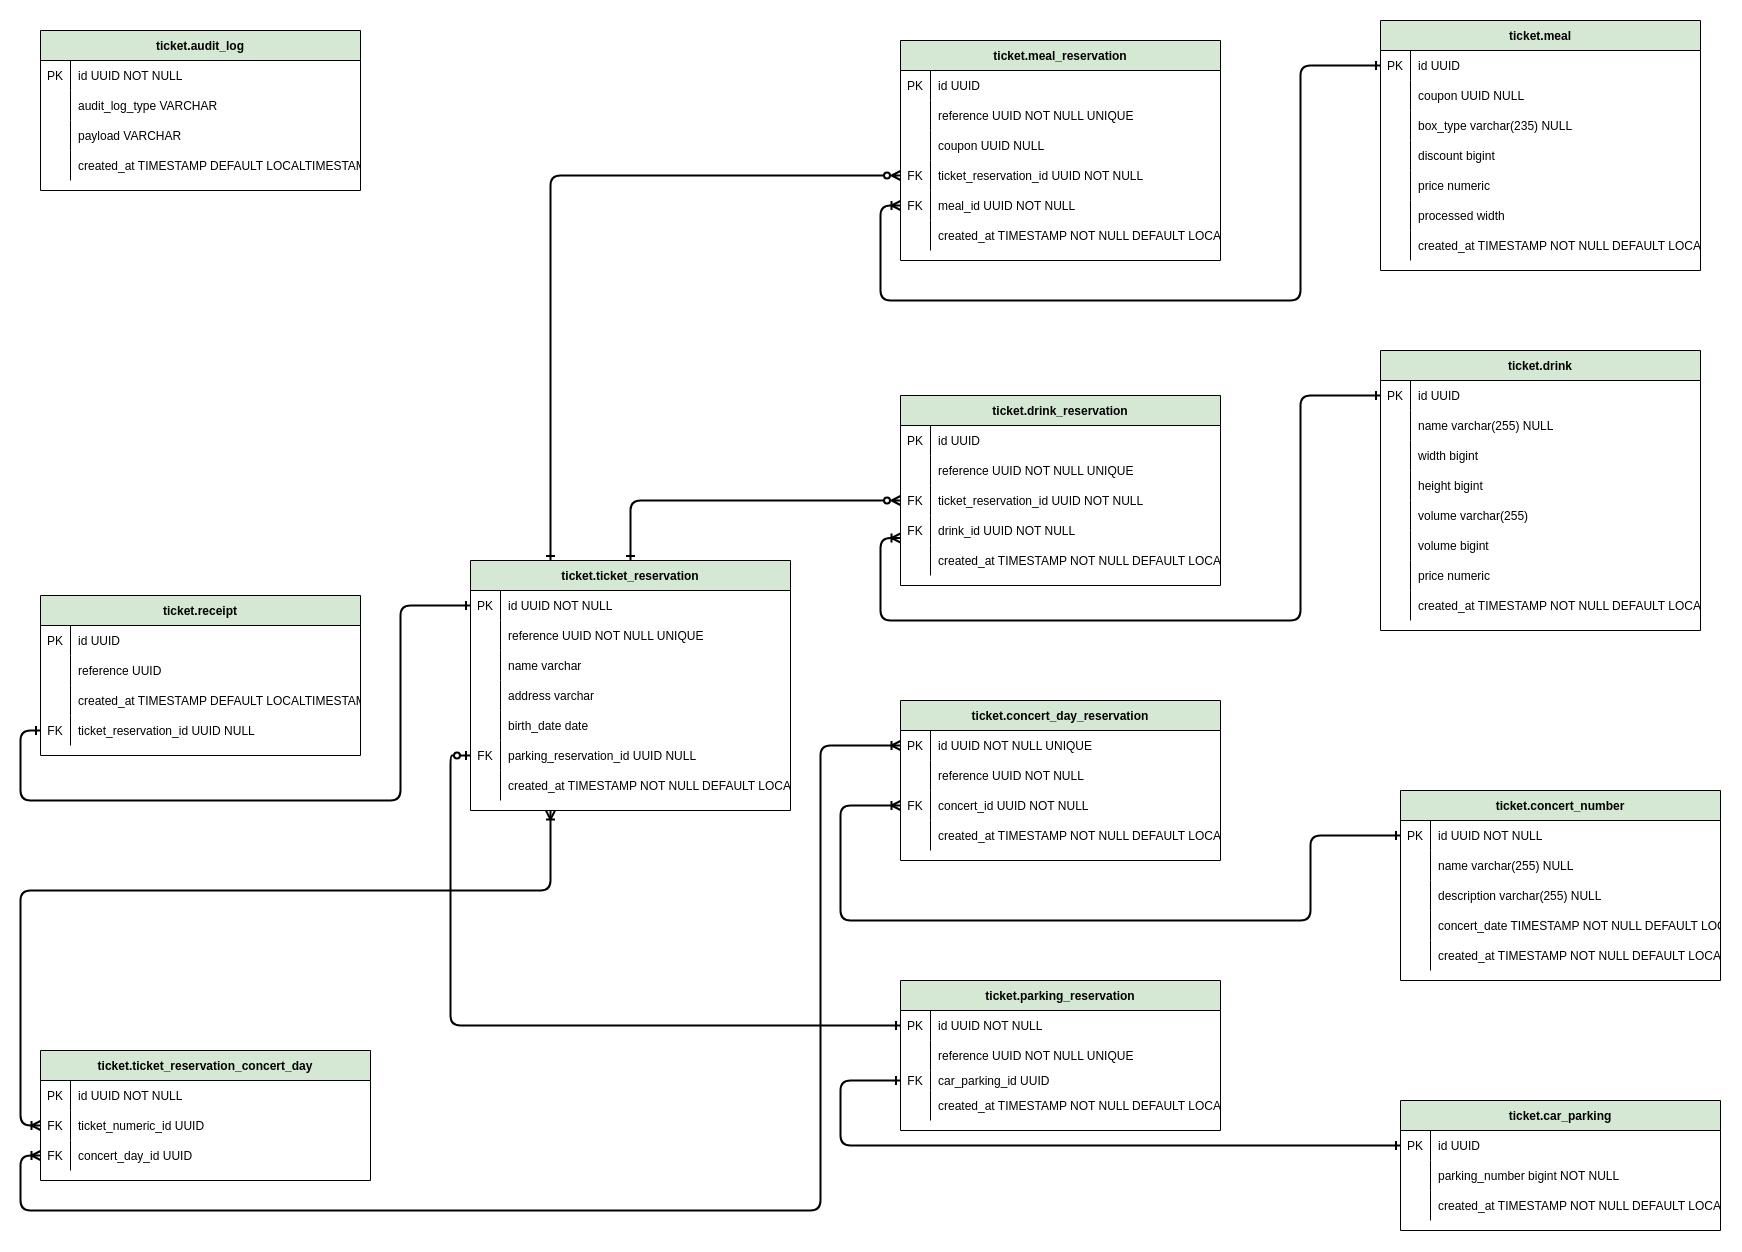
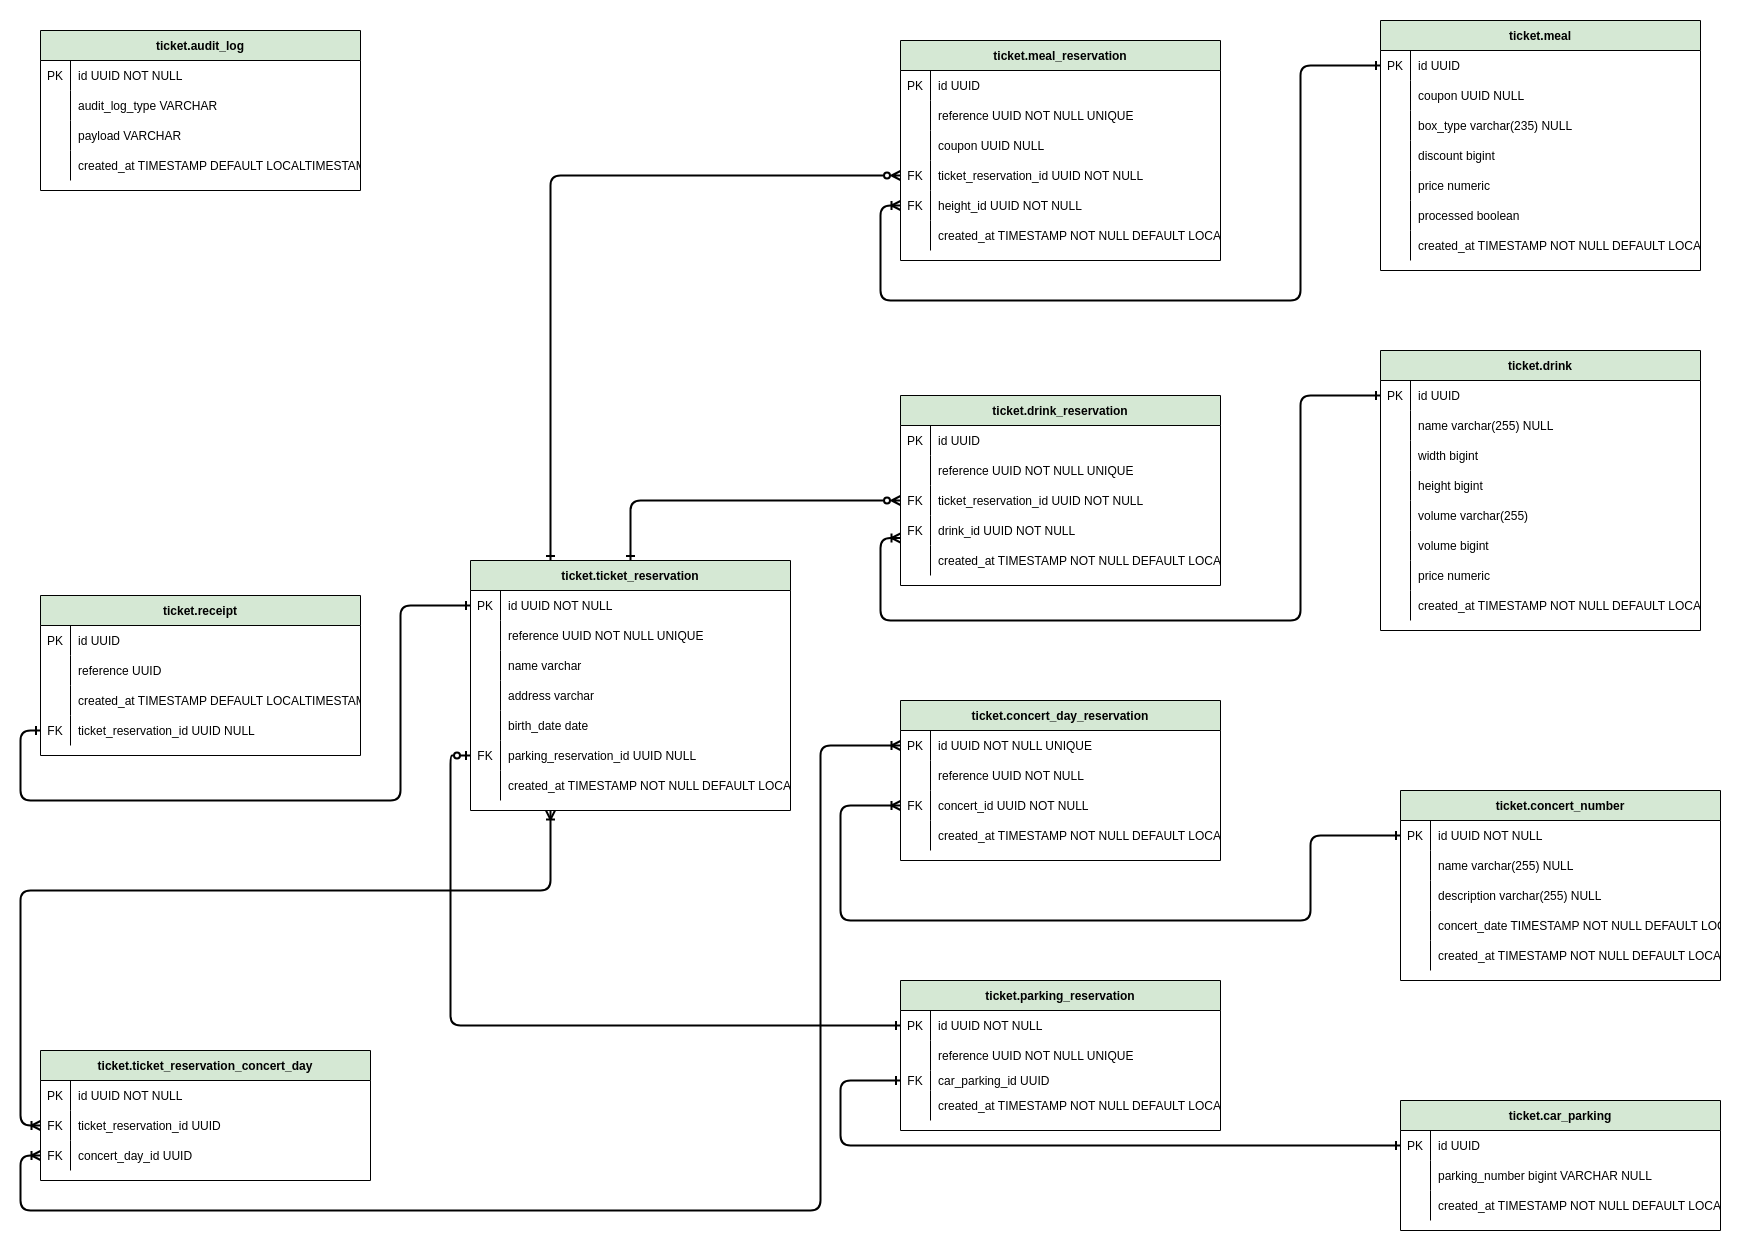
- <mxCell id="156" value="meal_id               UUID      NOT NULL" style="shape=partialRectangle;overflow=hidden;connectable=0;fillColor=none;align=left;top=0;left=0;bottom=0;right=0;spacingLeft=6;comic=0;" parent="154" vertex="1"><mxGeometry x="30" width="290" height="30" as="geometry"><mxRectangle width="290" height="30" as="alternateBounds" /></mxGeometry></mxCell>
+ <mxCell id="156" value="height_id               UUID      NOT NULL" style="shape=partialRectangle;overflow=hidden;connectable=0;fillColor=none;align=left;top=0;left=0;bottom=0;right=0;spacingLeft=6;comic=0;" parent="154" vertex="1"><mxGeometry x="30" width="290" height="30" as="geometry"><mxRectangle width="290" height="30" as="alternateBounds" /></mxGeometry></mxCell>
- <mxCell id="119" value="processed  width" style="shape=partialRectangle;overflow=hidden;connectable=0;fillColor=none;align=left;top=0;left=0;bottom=0;right=0;spacingLeft=6;comic=0;" parent="117" vertex="1"><mxGeometry x="30" width="290" height="30" as="geometry"><mxRectangle width="290" height="30" as="alternateBounds" /></mxGeometry></mxCell>
+ <mxCell id="119" value="processed  boolean" style="shape=partialRectangle;overflow=hidden;connectable=0;fillColor=none;align=left;top=0;left=0;bottom=0;right=0;spacingLeft=6;comic=0;" parent="117" vertex="1"><mxGeometry x="30" width="290" height="30" as="geometry"><mxRectangle width="290" height="30" as="alternateBounds" /></mxGeometry></mxCell>
- <mxCell id="179" value="ticket_numeric_id UUID" style="shape=partialRectangle;overflow=hidden;connectable=0;fillColor=none;align=left;top=0;left=0;bottom=0;right=0;spacingLeft=6;comic=0;" parent="177" vertex="1"><mxGeometry x="30" width="300" height="30" as="geometry"><mxRectangle width="300" height="30" as="alternateBounds" /></mxGeometry></mxCell>
+ <mxCell id="179" value="ticket_reservation_id UUID" style="shape=partialRectangle;overflow=hidden;connectable=0;fillColor=none;align=left;top=0;left=0;bottom=0;right=0;spacingLeft=6;comic=0;" parent="177" vertex="1"><mxGeometry x="30" width="300" height="30" as="geometry"><mxRectangle width="300" height="30" as="alternateBounds" /></mxGeometry></mxCell>
- <mxCell id="8" value="parking_number bigint    NOT NULL" style="shape=partialRectangle;overflow=hidden;connectable=0;fillColor=none;align=left;top=0;left=0;bottom=0;right=0;spacingLeft=6;comic=0;" parent="6" vertex="1"><mxGeometry x="30" width="290" height="30" as="geometry"><mxRectangle width="290" height="30" as="alternateBounds" /></mxGeometry></mxCell>
+ <mxCell id="8" value="parking_number bigint    VARCHAR NULL" style="shape=partialRectangle;overflow=hidden;connectable=0;fillColor=none;align=left;top=0;left=0;bottom=0;right=0;spacingLeft=6;comic=0;" parent="6" vertex="1"><mxGeometry x="30" width="290" height="30" as="geometry"><mxRectangle width="290" height="30" as="alternateBounds" /></mxGeometry></mxCell>
